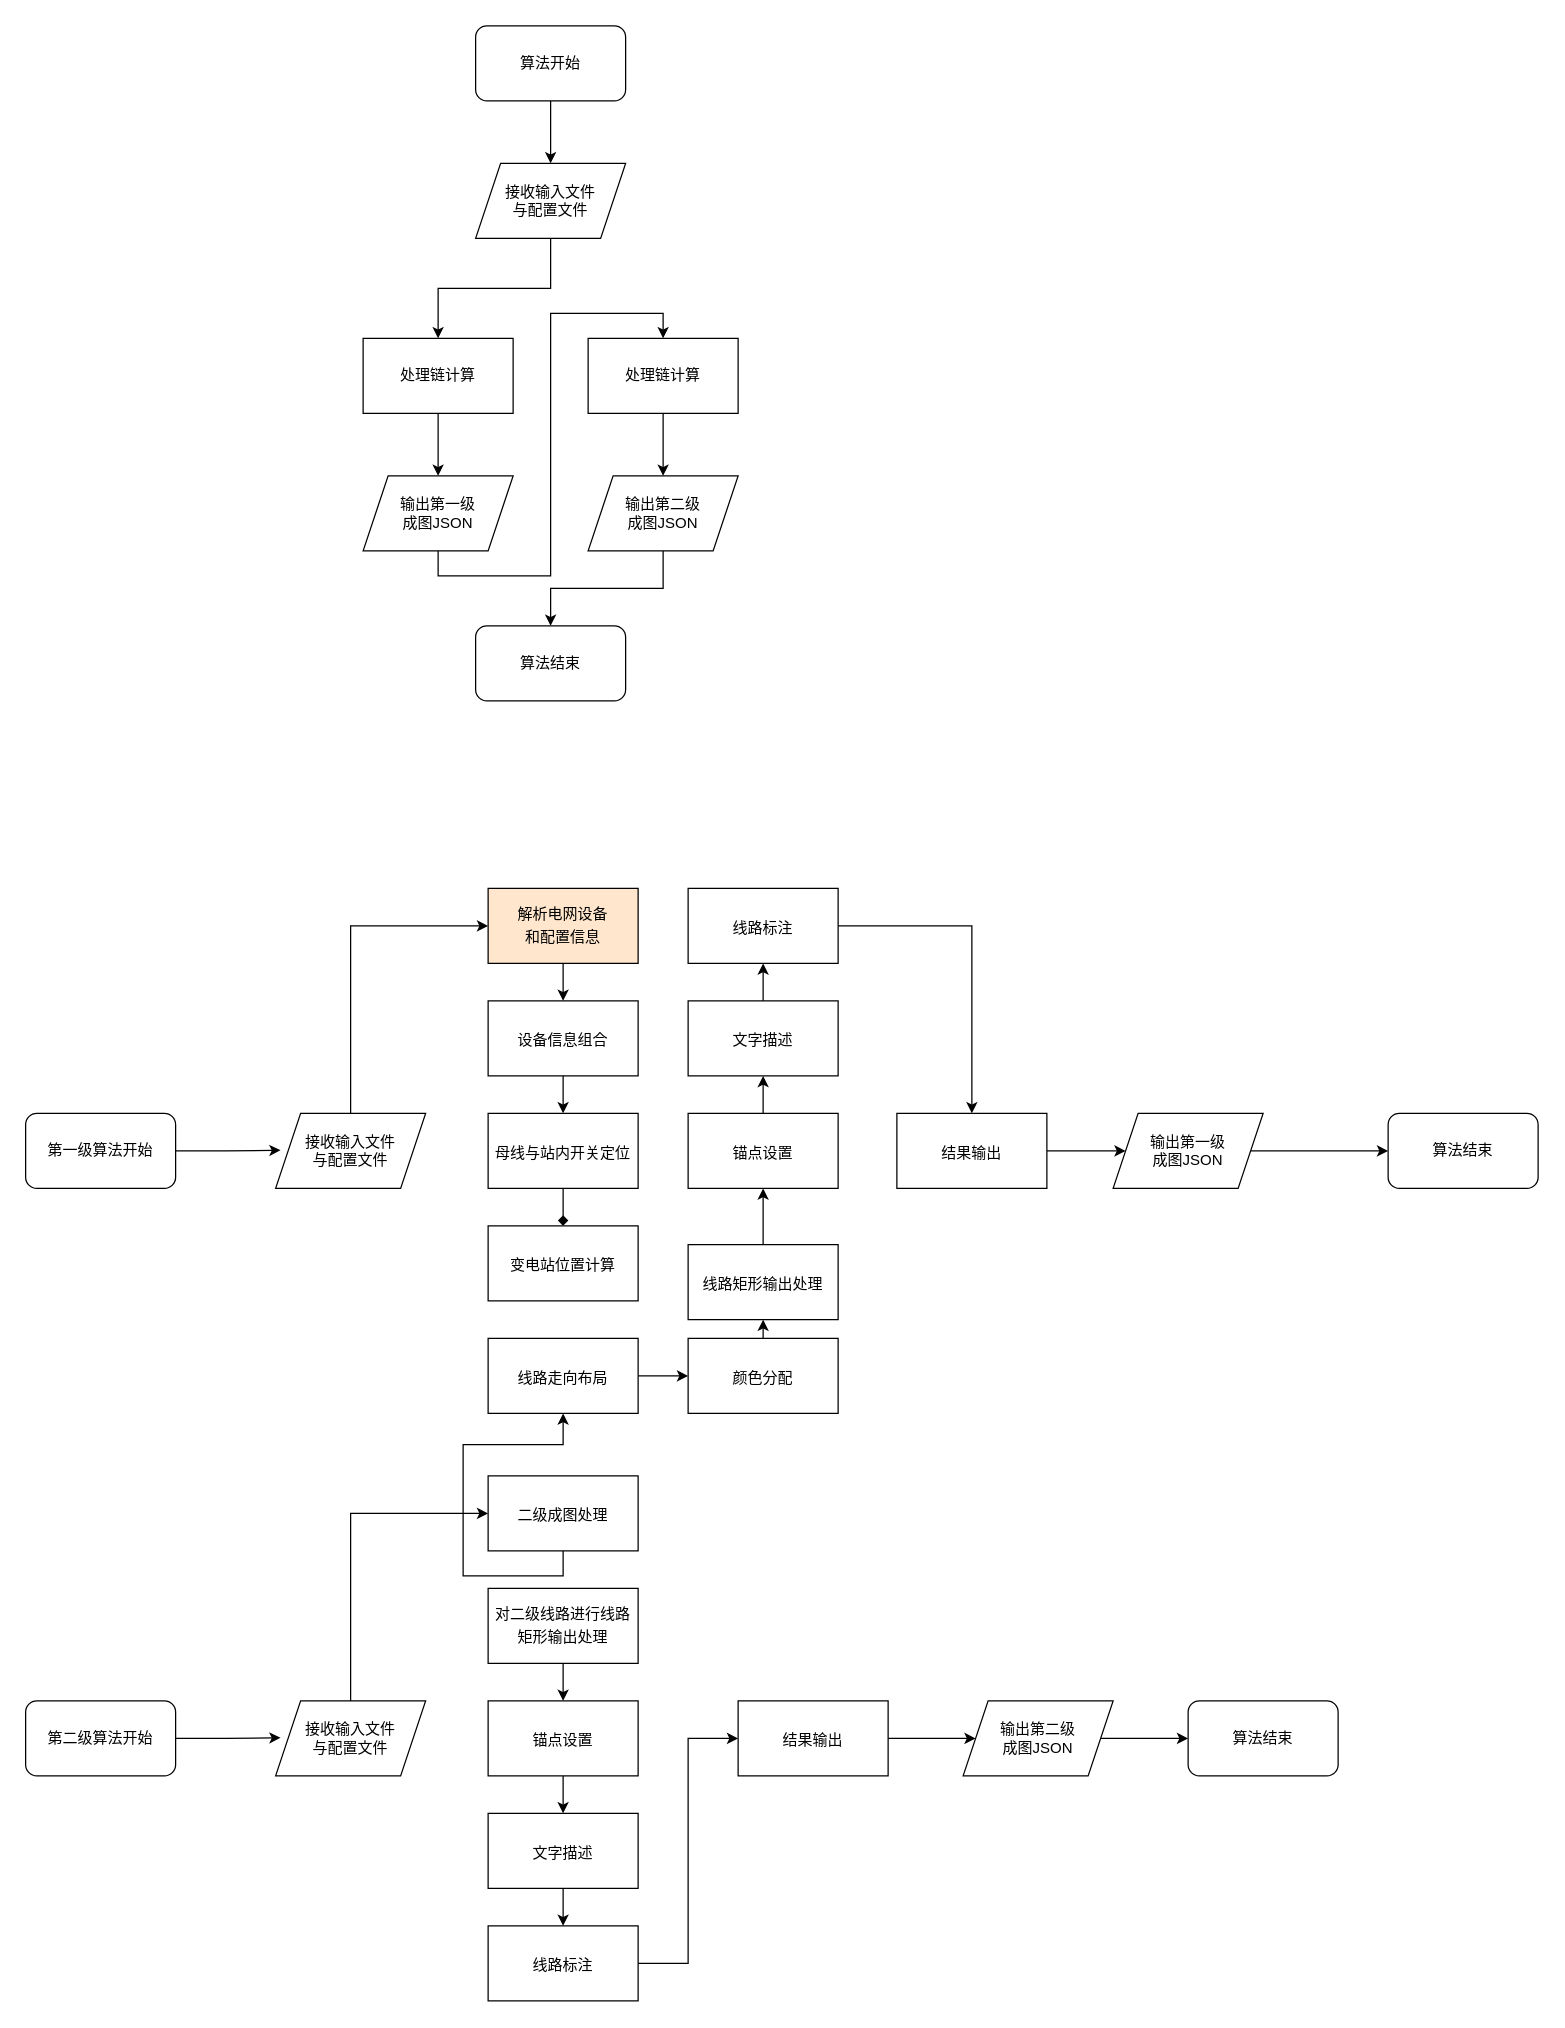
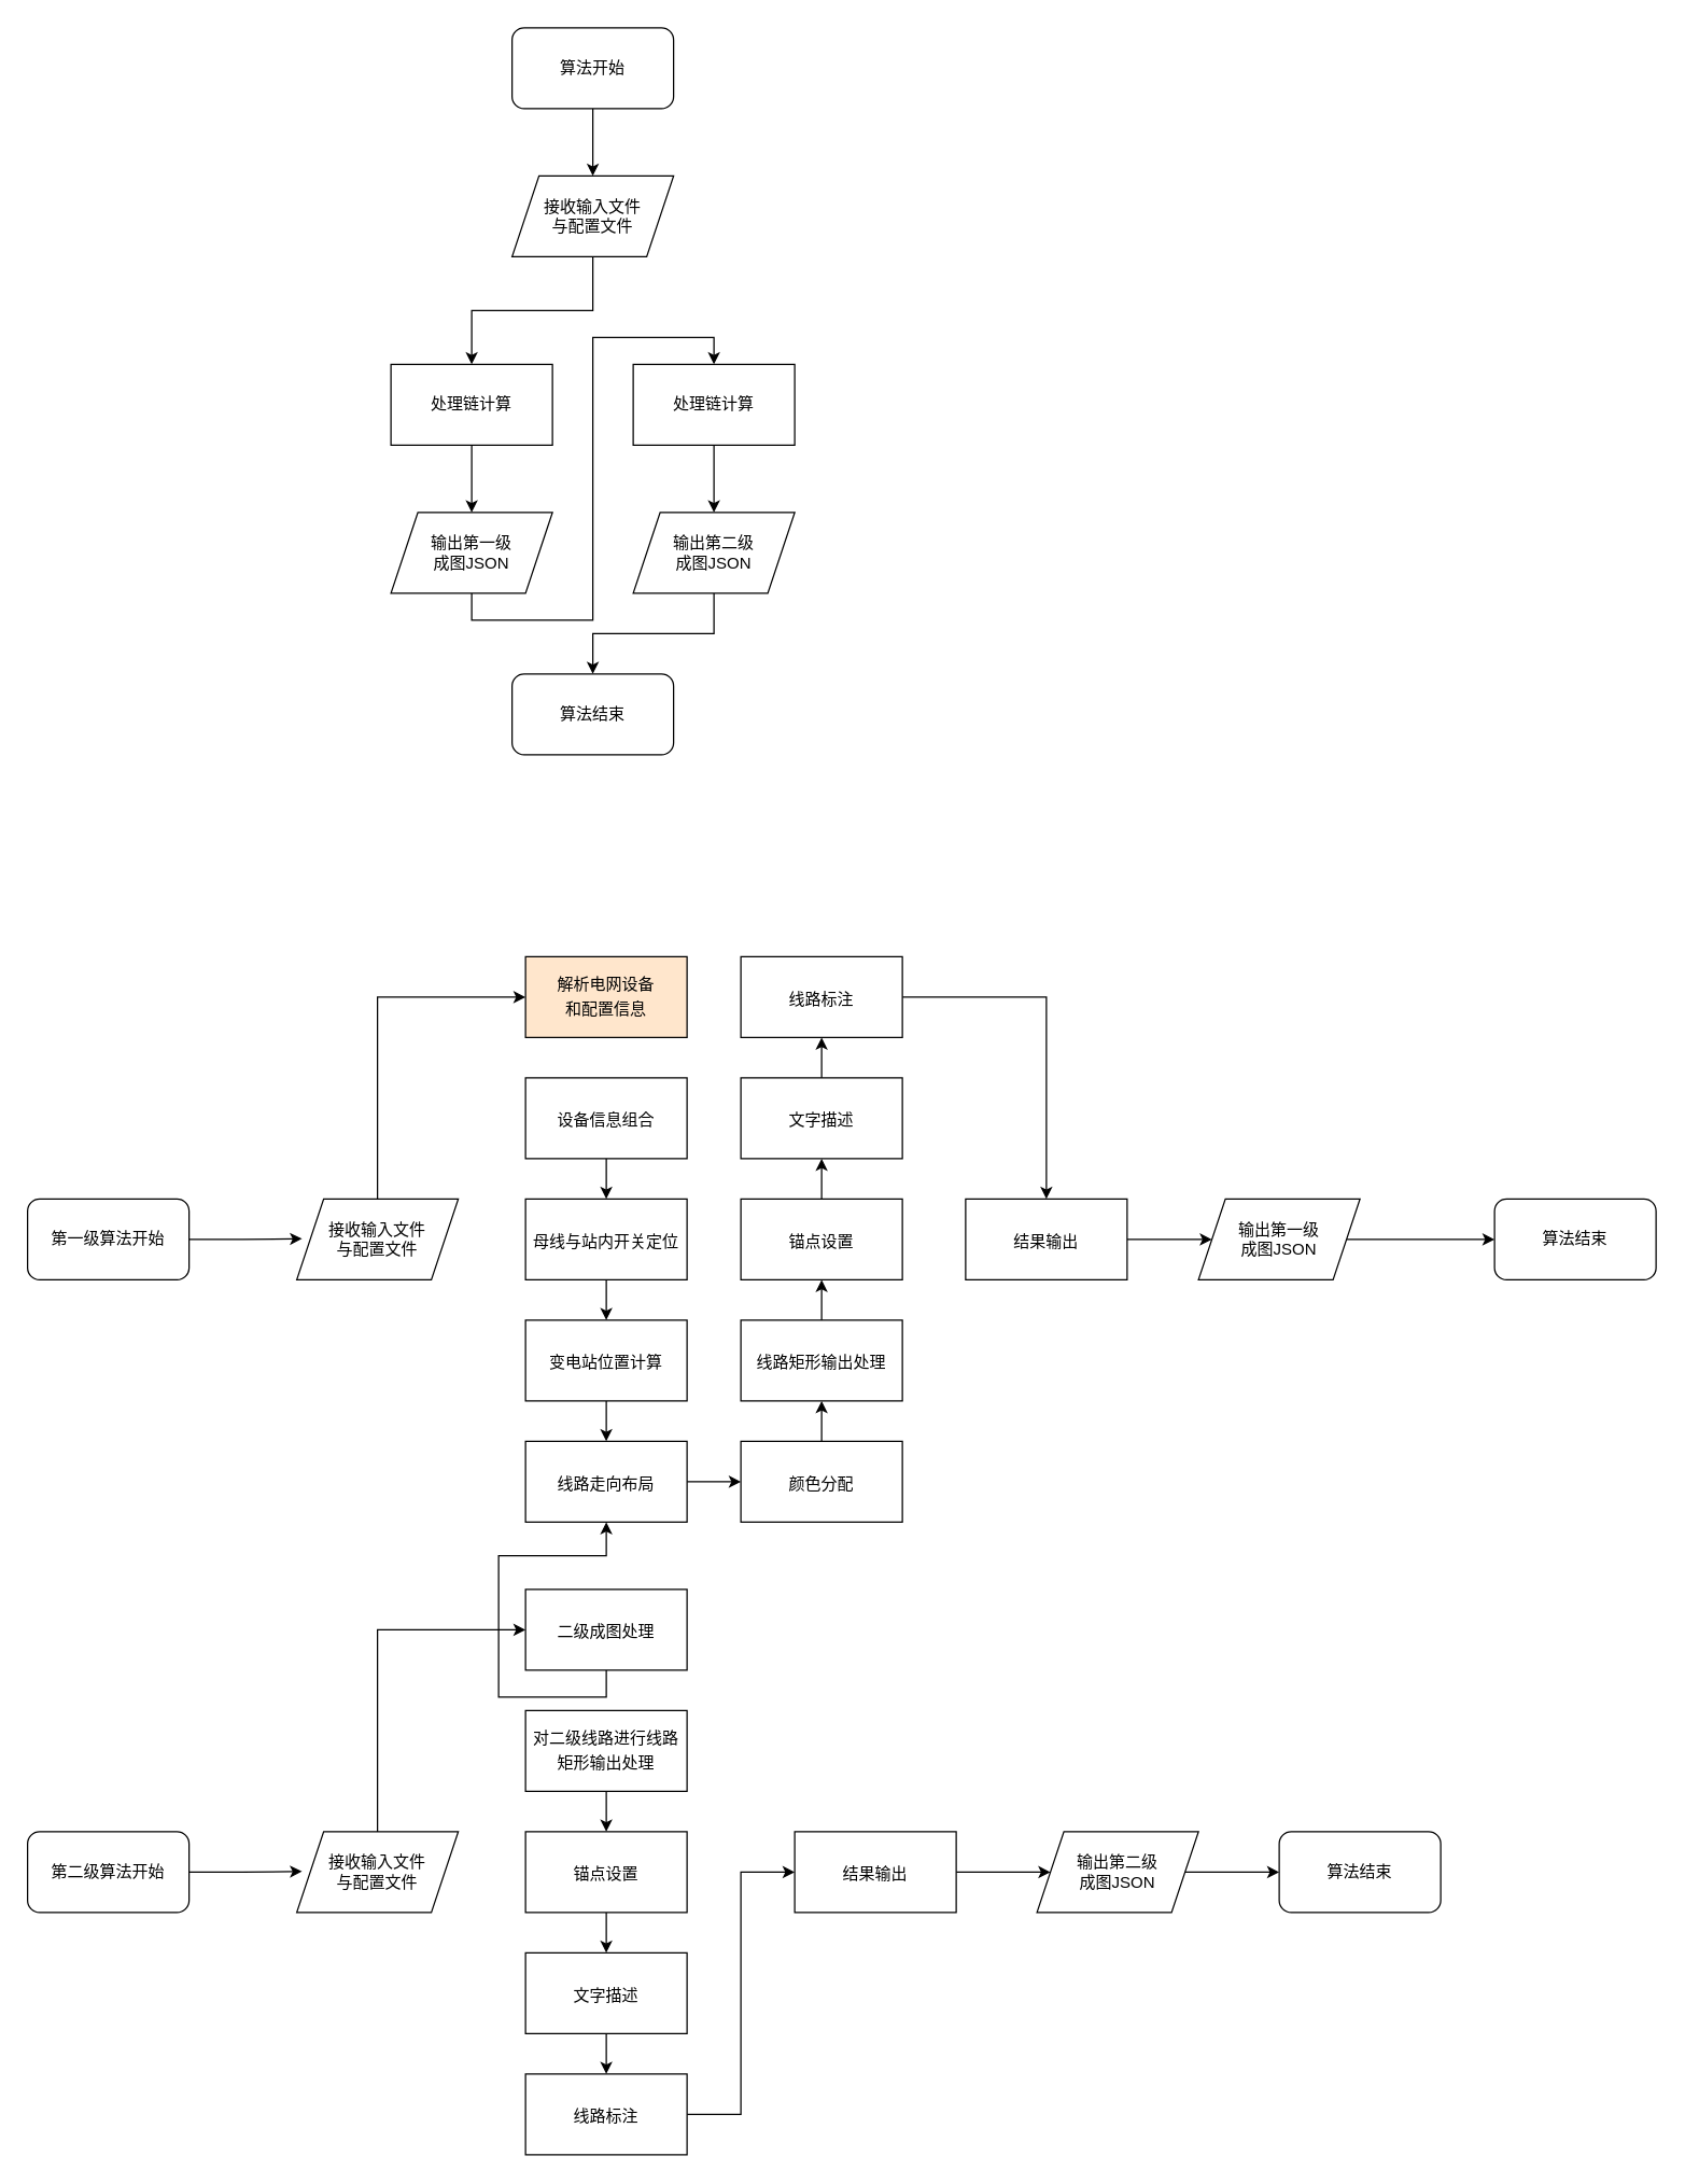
- <mxCell id="19" style="edgeStyle=orthogonalEdgeStyle;rounded=0;orthogonalLoop=1;jettySize=auto;html=1;exitX=0.5;exitY=1;exitDx=0;exitDy=0;entryX=0.5;entryY=0;entryDx=0;entryDy=0;" edge="1" parent="1" source="20" target="32"><mxGeometry relative="1" as="geometry" /></mxCell>
- <mxCell id="29" style="edgeStyle=orthogonalEdgeStyle;rounded=0;orthogonalLoop=1;jettySize=auto;html=1;exitX=0.5;exitY=1;exitDx=0;exitDy=0;endArrow=diamond;" edge="1" parent="1" source="30" target="28"><mxGeometry relative="1" as="geometry" /></mxCell>
+ <mxCell id="29" style="edgeStyle=orthogonalEdgeStyle;rounded=0;orthogonalLoop=1;jettySize=auto;html=1;exitX=0.5;exitY=1;exitDx=0;exitDy=0;" edge="1" parent="1" source="30" target="28"><mxGeometry relative="1" as="geometry" /></mxCell>
- <mxCell id="34" value="线路矩形输出处理&lt;span style=&quot;font-size: medium; text-align: start;&quot;&gt;&lt;/span&gt;" style="rounded=0;whiteSpace=wrap;html=1;" vertex="1" parent="1"><mxGeometry x="550" y="995" width="120" height="60" as="geometry" /></mxCell>
+ <mxCell id="34" value="线路矩形输出处理&lt;span style=&quot;font-size: medium; text-align: start;&quot;&gt;&lt;/span&gt;" style="rounded=0;whiteSpace=wrap;html=1;" vertex="1" parent="1"><mxGeometry x="550" y="980" width="120" height="60" as="geometry" /></mxCell>
+ <mxCell id="27" style="edgeStyle=orthogonalEdgeStyle;rounded=0;orthogonalLoop=1;jettySize=auto;html=1;exitX=0.5;exitY=1;exitDx=0;exitDy=0;entryX=0.5;entryY=0;entryDx=0;entryDy=0;" edge="1" parent="1" source="28" target="24"><mxGeometry relative="1" as="geometry" /></mxCell>
